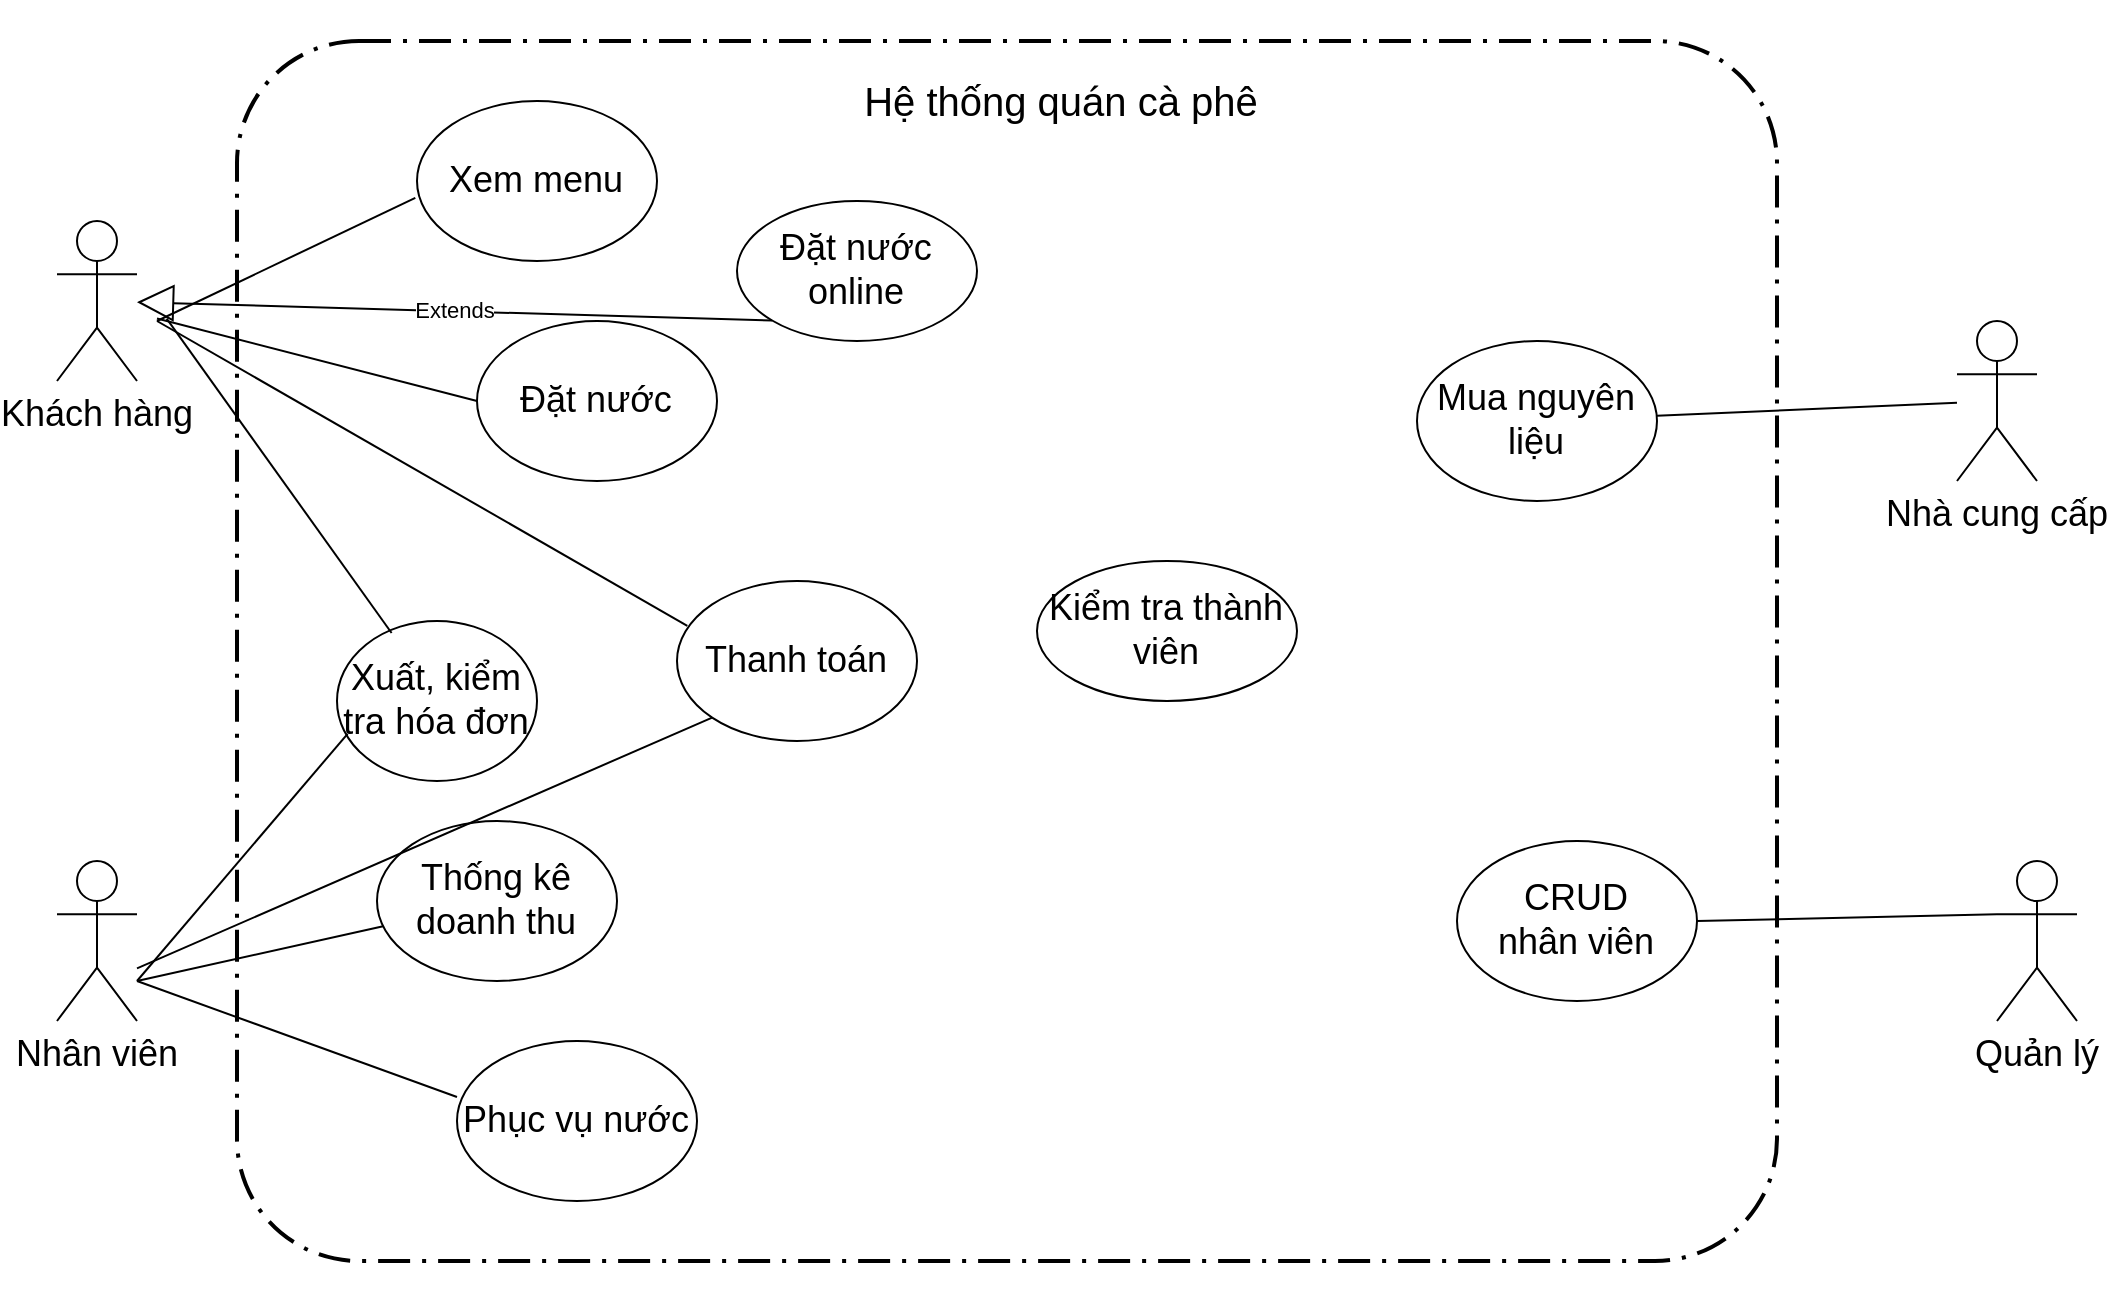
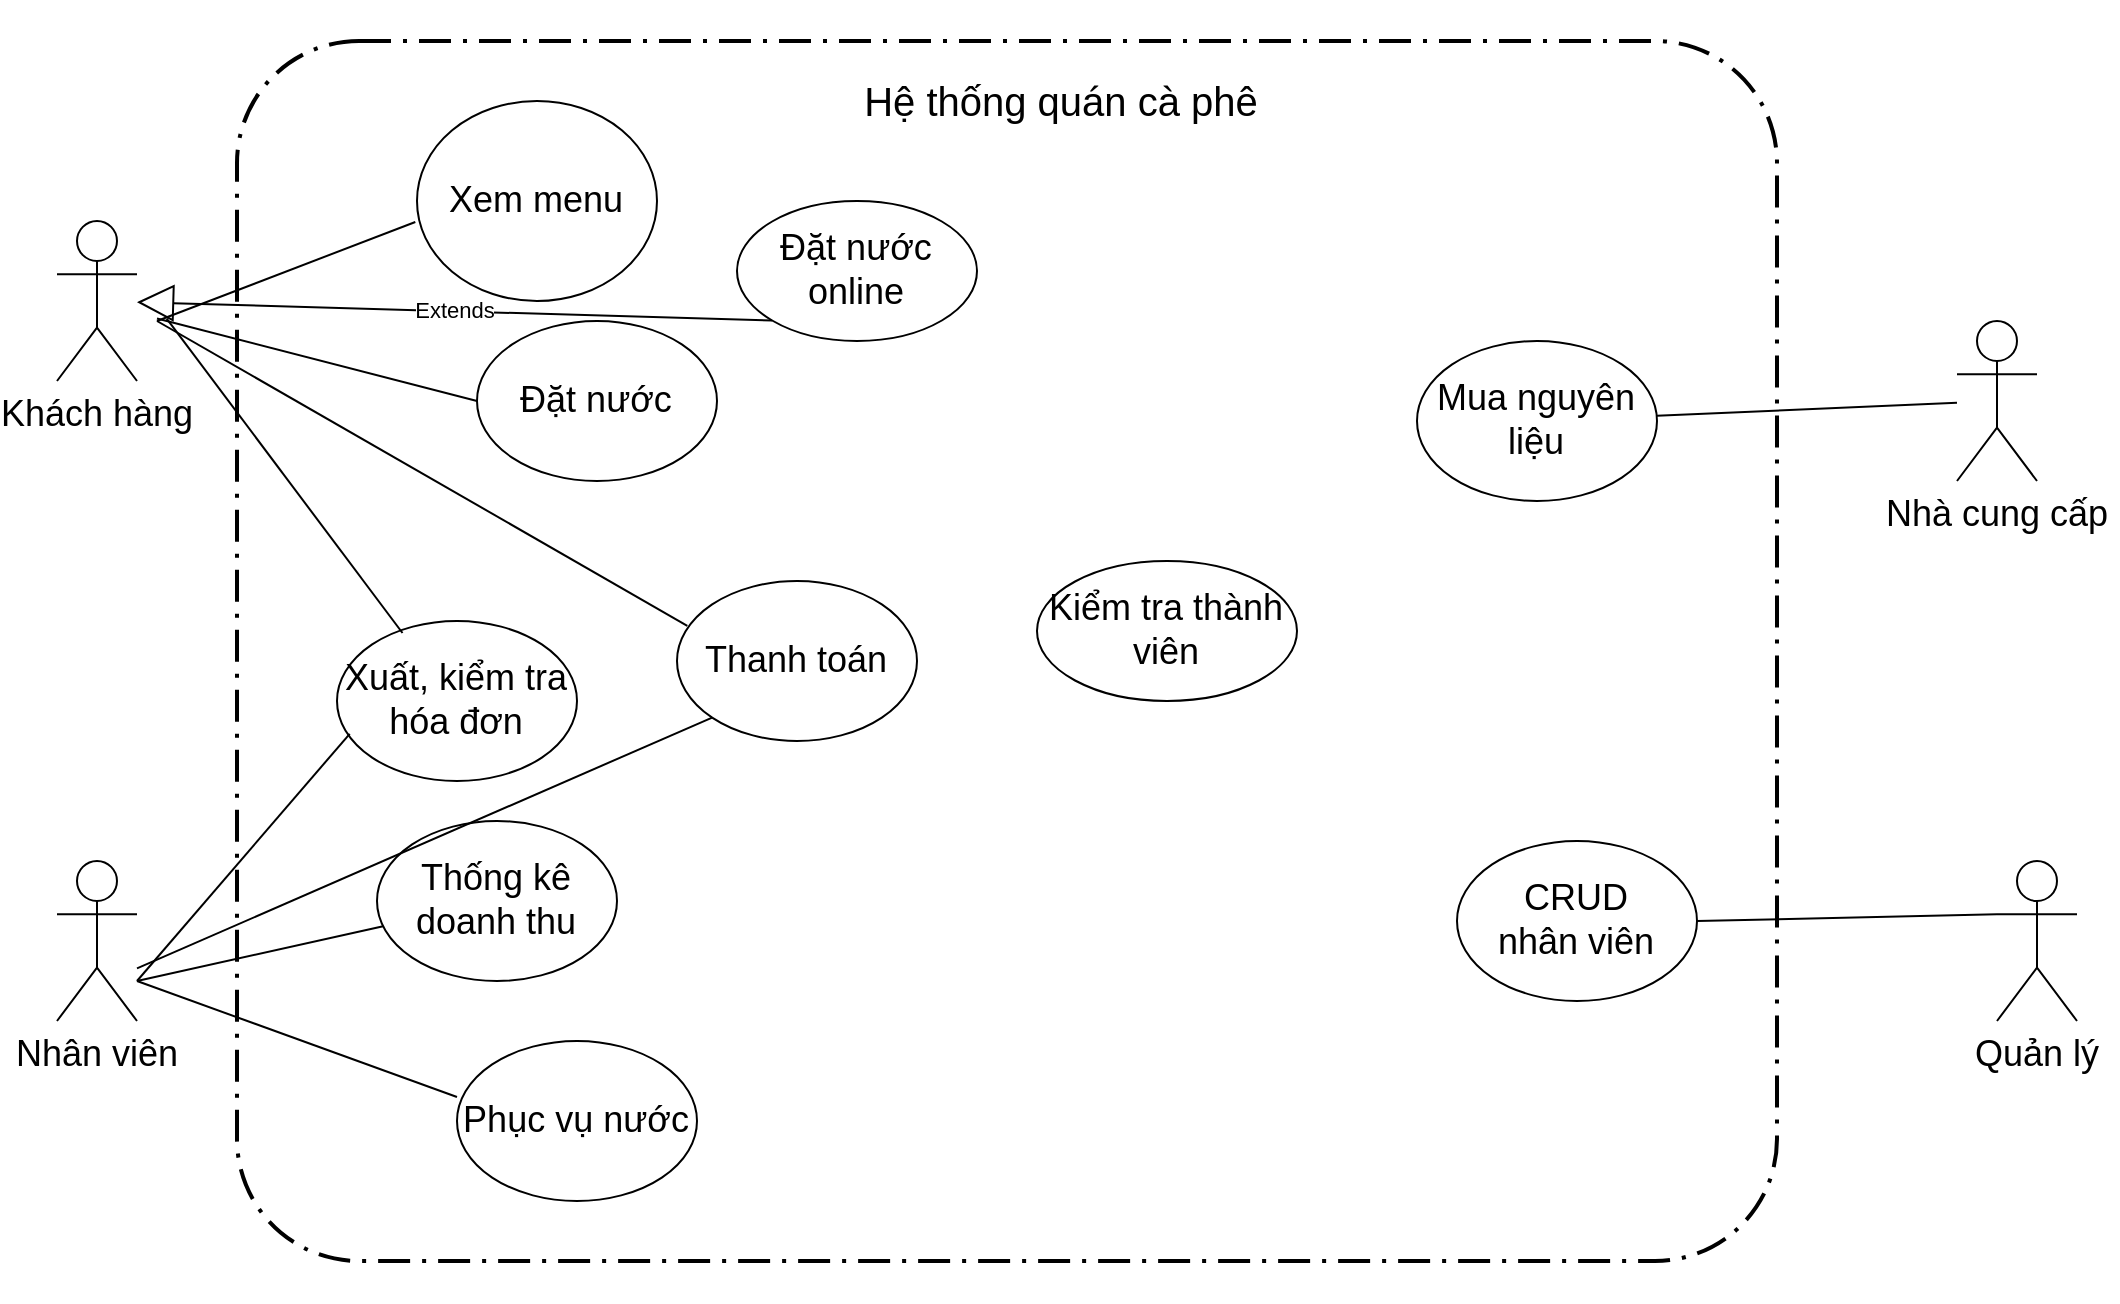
- <mxCell id="5" value="&lt;font style=&quot;font-size: 18px&quot;&gt;Xem menu&lt;/font&gt;" style="ellipse;whiteSpace=wrap;html=1;" vertex="1" parent="1"><mxGeometry x="200" y="50" width="120" height="80" as="geometry" /></mxCell>
+ <mxCell id="5" value="&lt;font style=&quot;font-size: 18px&quot;&gt;Xem menu&lt;/font&gt;" style="ellipse;whiteSpace=wrap;html=1;" vertex="1" parent="1"><mxGeometry x="200" y="50" width="120" height="100" as="geometry" /></mxCell>
- <mxCell id="22" value="&lt;span style=&quot;font-size: 18px&quot;&gt;Xuất, kiểm tra hóa đơn&lt;/span&gt;" style="ellipse;whiteSpace=wrap;html=1;" vertex="1" parent="1"><mxGeometry x="160" y="310" width="100" height="80" as="geometry" /></mxCell>
+ <mxCell id="22" value="&lt;span style=&quot;font-size: 18px&quot;&gt;Xuất, kiểm tra hóa đơn&lt;/span&gt;" style="ellipse;whiteSpace=wrap;html=1;" vertex="1" parent="1"><mxGeometry x="160" y="310" width="120" height="80" as="geometry" /></mxCell>
